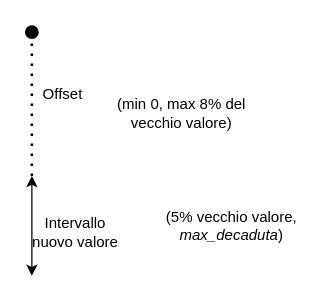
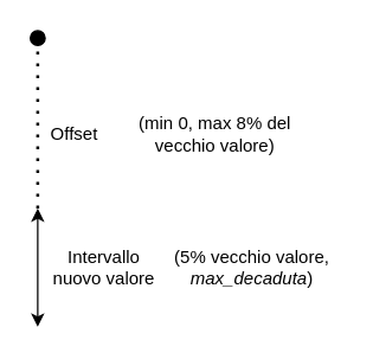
- <mxCell id="5" value="Offset" style="text;html=1;strokeColor=none;fillColor=none;align=center;verticalAlign=middle;whiteSpace=wrap;rounded=0;" parent="1" vertex="1"><mxGeometry x="30" y="65" width="40" height="20" as="geometry" /></mxCell>
+ <mxCell id="5" value="Offset" style="text;html=1;strokeColor=none;fillColor=none;align=center;verticalAlign=middle;whiteSpace=wrap;rounded=0;" parent="1" vertex="1"><mxGeometry x="30" y="80" width="40" height="20" as="geometry" /></mxCell>
- <mxCell id="7" value="(5% vecchio valore, &lt;i&gt;max_decaduta&lt;/i&gt;)" style="text;html=1;strokeColor=none;fillColor=none;align=center;verticalAlign=middle;whiteSpace=wrap;rounded=0;" parent="1" vertex="1"><mxGeometry x="125" y="170" width="120" height="20" as="geometry" /></mxCell>
+ <mxCell id="7" value="(5% vecchio valore, &lt;i&gt;max_decaduta&lt;/i&gt;)" style="text;html=1;strokeColor=none;fillColor=none;align=center;verticalAlign=middle;whiteSpace=wrap;rounded=0;" parent="1" vertex="1"><mxGeometry x="110" y="170" width="120" height="20" as="geometry" /></mxCell>
- <mxCell id="6" value="Intervallo nuovo valore" style="text;html=1;strokeColor=none;fillColor=none;align=center;verticalAlign=middle;whiteSpace=wrap;rounded=0;" parent="1" vertex="1"><mxGeometry x="20" y="165" width="80" height="40" as="geometry" /></mxCell>
+ <mxCell id="6" value="Intervallo nuovo valore" style="text;html=1;strokeColor=none;fillColor=none;align=center;verticalAlign=middle;whiteSpace=wrap;rounded=0;" parent="1" vertex="1"><mxGeometry x="30" y="160" width="80" height="40" as="geometry" /></mxCell>
